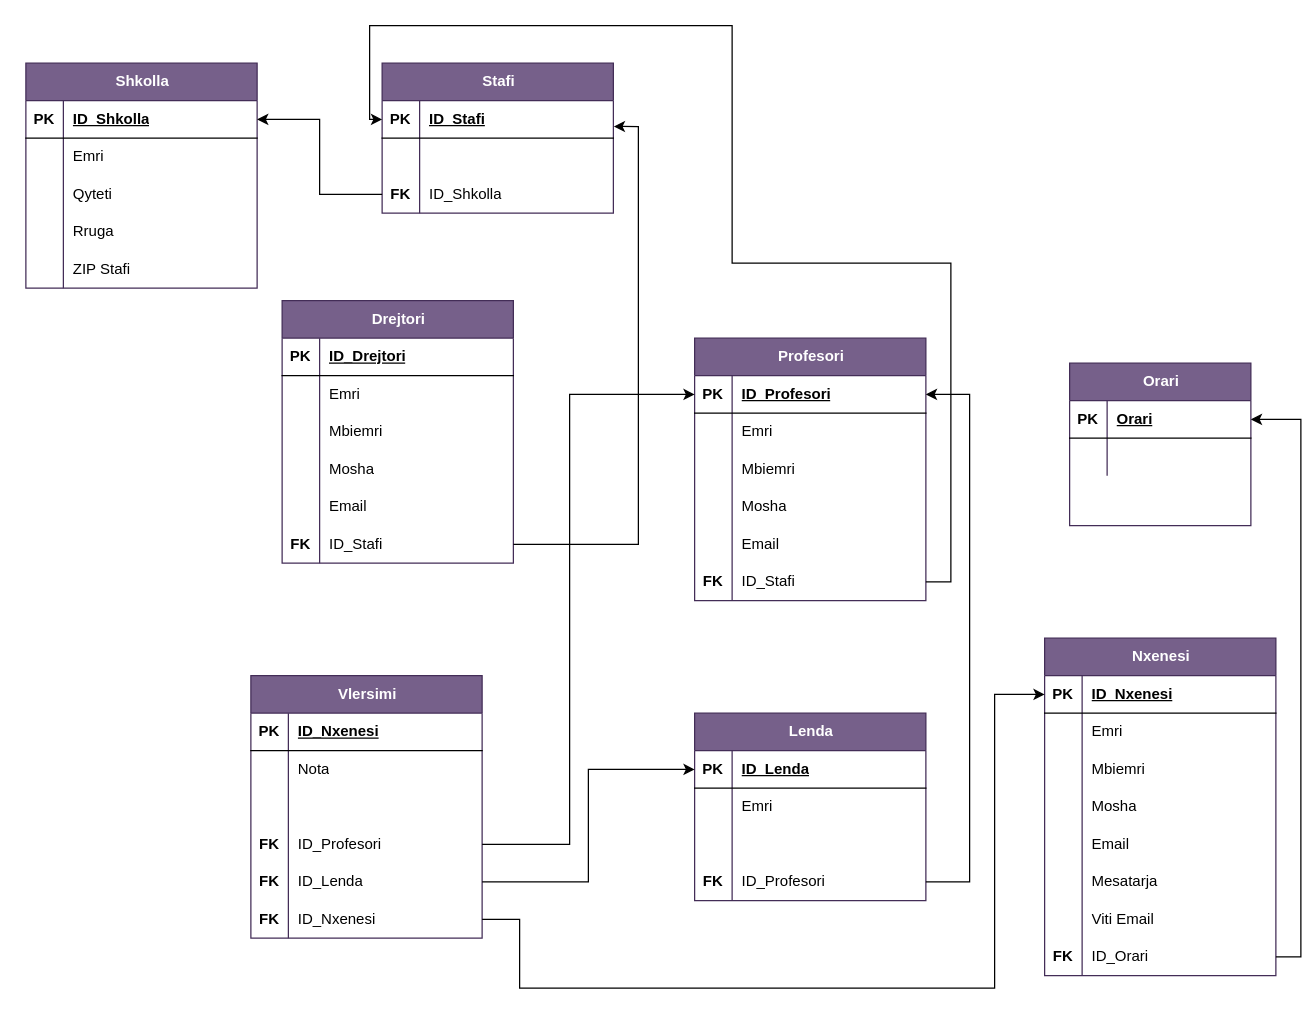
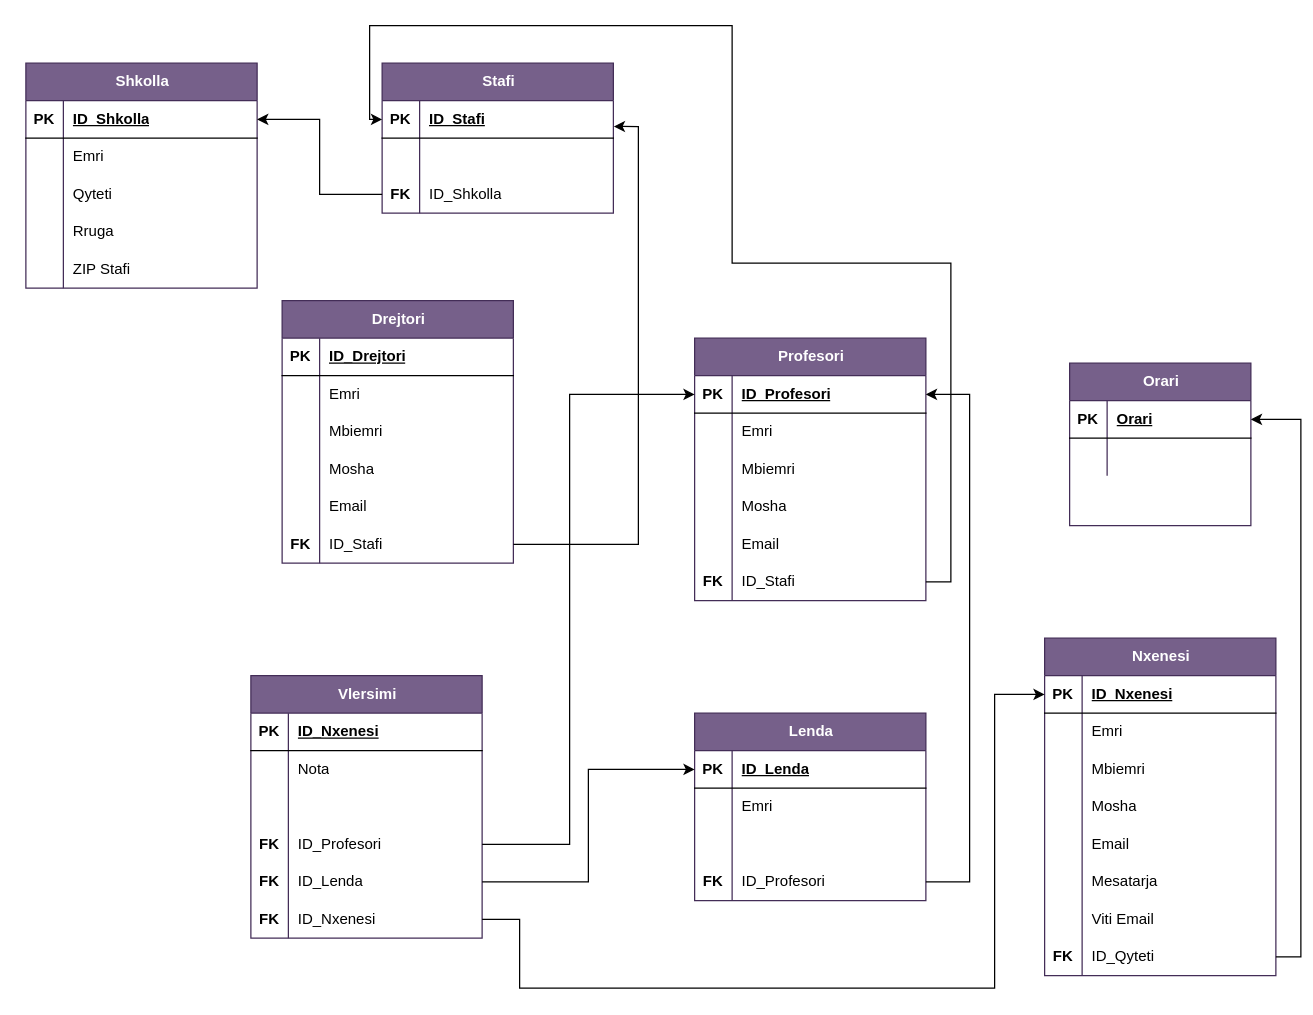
- <mxCell id="136" value="ID_Orari" style="shape=partialRectangle;connectable=0;fillColor=none;top=0;left=0;bottom=0;right=0;align=left;spacingLeft=6;overflow=hidden;whiteSpace=wrap;html=1;" parent="134" vertex="1"><mxGeometry x="30" width="155" height="30" as="geometry"><mxRectangle width="155" height="30" as="alternateBounds" /></mxGeometry></mxCell>
+ <mxCell id="136" value="ID_Qyteti" style="shape=partialRectangle;connectable=0;fillColor=none;top=0;left=0;bottom=0;right=0;align=left;spacingLeft=6;overflow=hidden;whiteSpace=wrap;html=1;" parent="134" vertex="1"><mxGeometry x="30" width="155" height="30" as="geometry"><mxRectangle width="155" height="30" as="alternateBounds" /></mxGeometry></mxCell>
